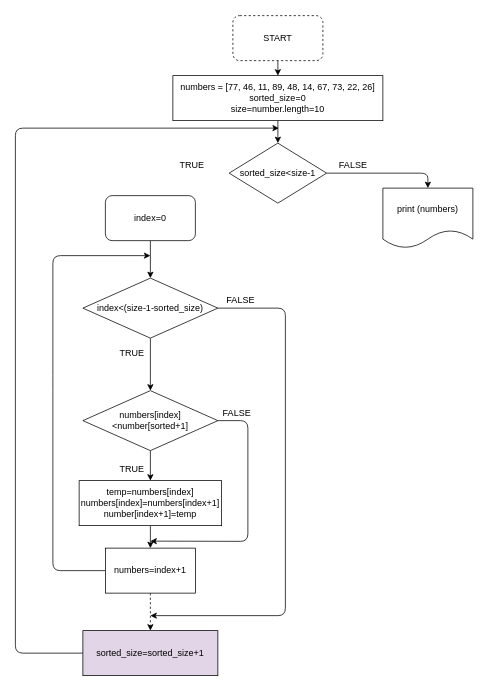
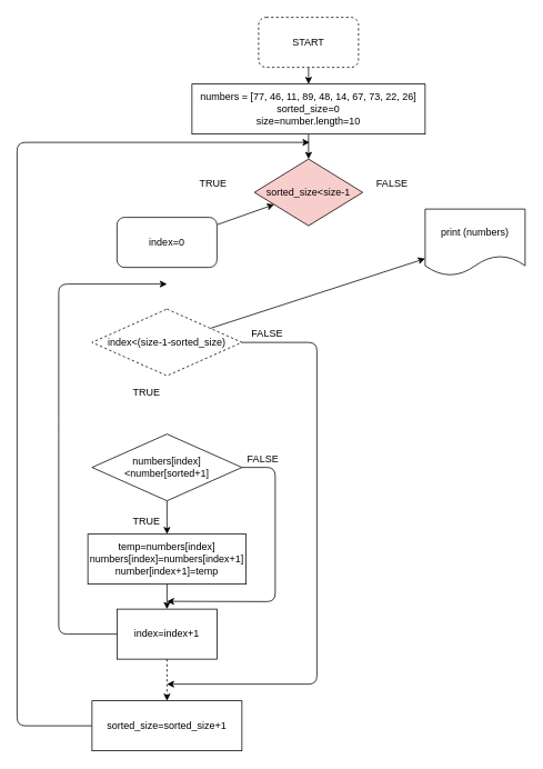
- <mxCell id="7" value="sorted_size&amp;lt;size-1" style="rhombus;whiteSpace=wrap;html=1;" vertex="1" parent="1"><mxGeometry x="305" y="190" width="130" height="80" as="geometry" /></mxCell>
+ <mxCell id="7" value="sorted_size&amp;lt;size-1" style="rhombus;whiteSpace=wrap;html=1;fillColor=#f8cecc;" vertex="1" parent="1"><mxGeometry x="305" y="190" width="130" height="80" as="geometry" /></mxCell>
- <mxCell id="6" style="edgeStyle=none;html=1;entryX=0.5;entryY=0;entryDx=0;entryDy=0;" edge="1" parent="1" source="7" target="8"><mxGeometry relative="1" as="geometry"><Array as="points"><mxPoint x="570" y="230" /></Array></mxGeometry></mxCell>
- <mxCell id="10" style="edgeStyle=none;html=1;entryX=0.5;entryY=0;entryDx=0;entryDy=0;" edge="1" parent="1" source="11" target="15"><mxGeometry relative="1" as="geometry" /></mxCell>
+ <mxCell id="10" style="edgeStyle=none;html=1;" edge="1" parent="1" source="11" target="7"><mxGeometry relative="1" as="geometry" /></mxCell>
- <mxCell id="15" value="index&amp;lt;(size-1-sorted_size)" style="rhombus;whiteSpace=wrap;html=1;" vertex="1" parent="1"><mxGeometry x="110" y="370" width="180" height="80" as="geometry" /></mxCell>
+ <mxCell id="15" value="index&amp;lt;(size-1-sorted_size)" style="rhombus;whiteSpace=wrap;html=1;dashed=1;" vertex="1" parent="1"><mxGeometry x="110" y="370" width="180" height="80" as="geometry" /></mxCell>
- <mxCell id="13" style="edgeStyle=none;html=1;entryX=0.5;entryY=0;entryDx=0;entryDy=0;" edge="1" parent="1" source="15" target="18"><mxGeometry relative="1" as="geometry" /></mxCell>
+ <mxCell id="13" style="edgeStyle=none;html=1;" edge="1" parent="1" source="15" target="8"><mxGeometry relative="1" as="geometry" /></mxCell>
- <mxCell id="25" value="numbers=index+1" style="rounded=0;whiteSpace=wrap;html=1;" vertex="1" parent="1"><mxGeometry x="140" y="730" width="120" height="60" as="geometry" /></mxCell>
+ <mxCell id="25" value="index=index+1" style="rounded=0;whiteSpace=wrap;html=1;" vertex="1" parent="1"><mxGeometry x="140" y="730" width="120" height="60" as="geometry" /></mxCell>
- <mxCell id="28" value="sorted_size=sorted_size+1" style="rounded=0;whiteSpace=wrap;html=1;fillColor=#e1d5e7;" vertex="1" parent="1"><mxGeometry x="110" y="840" width="180" height="60" as="geometry" /></mxCell>
+ <mxCell id="28" value="sorted_size=sorted_size+1" style="rounded=0;whiteSpace=wrap;html=1;" vertex="1" parent="1"><mxGeometry x="110" y="840" width="180" height="60" as="geometry" /></mxCell>
